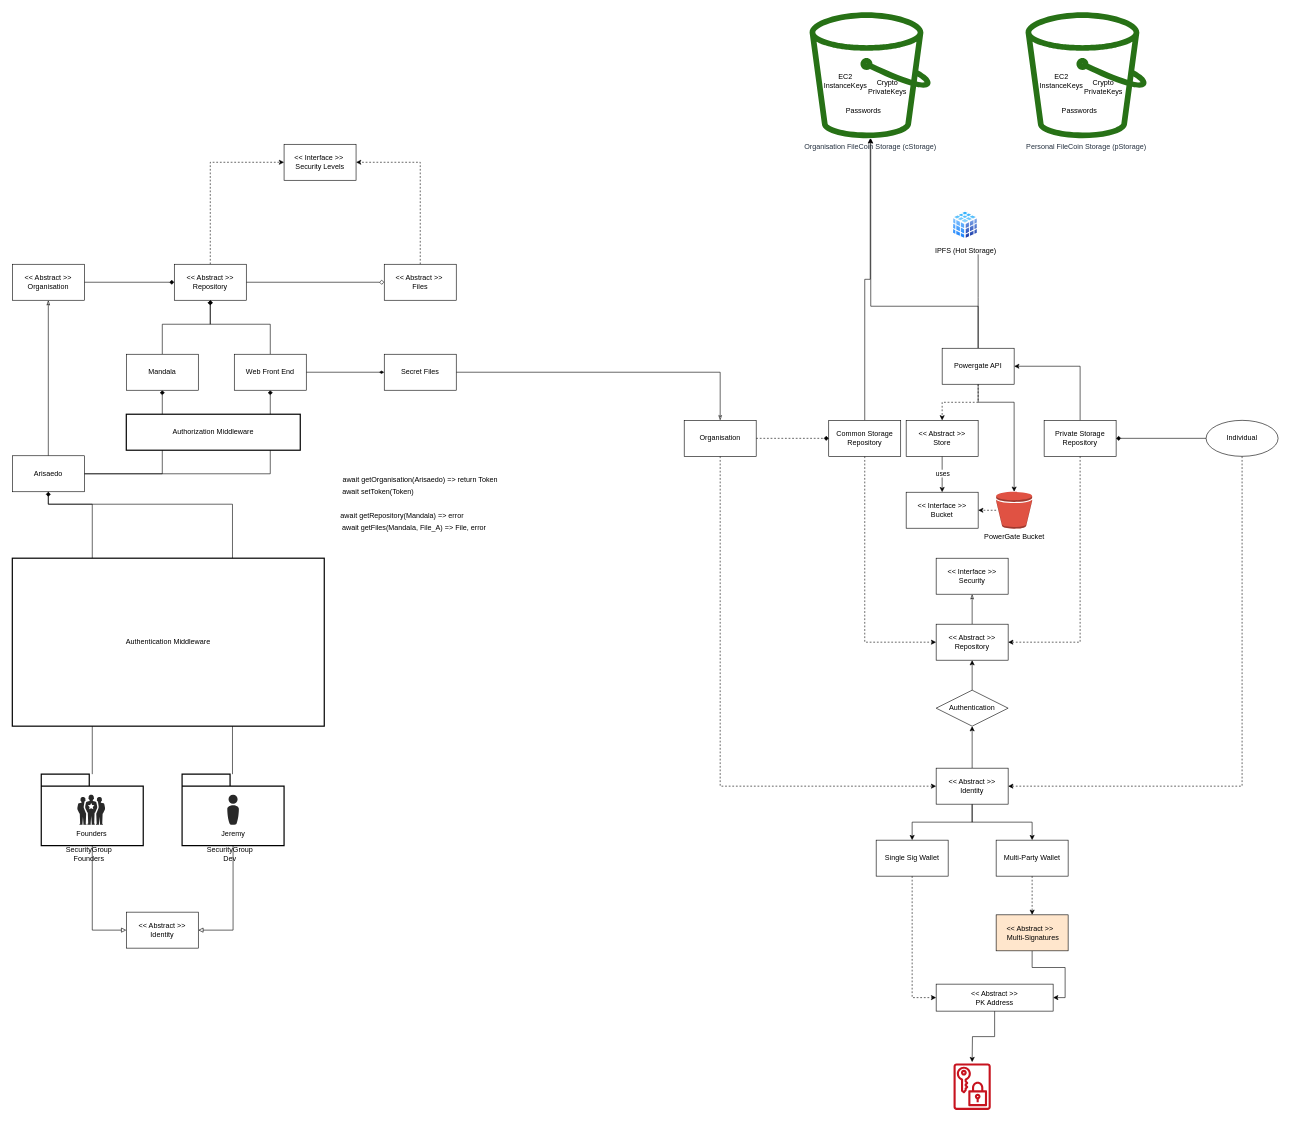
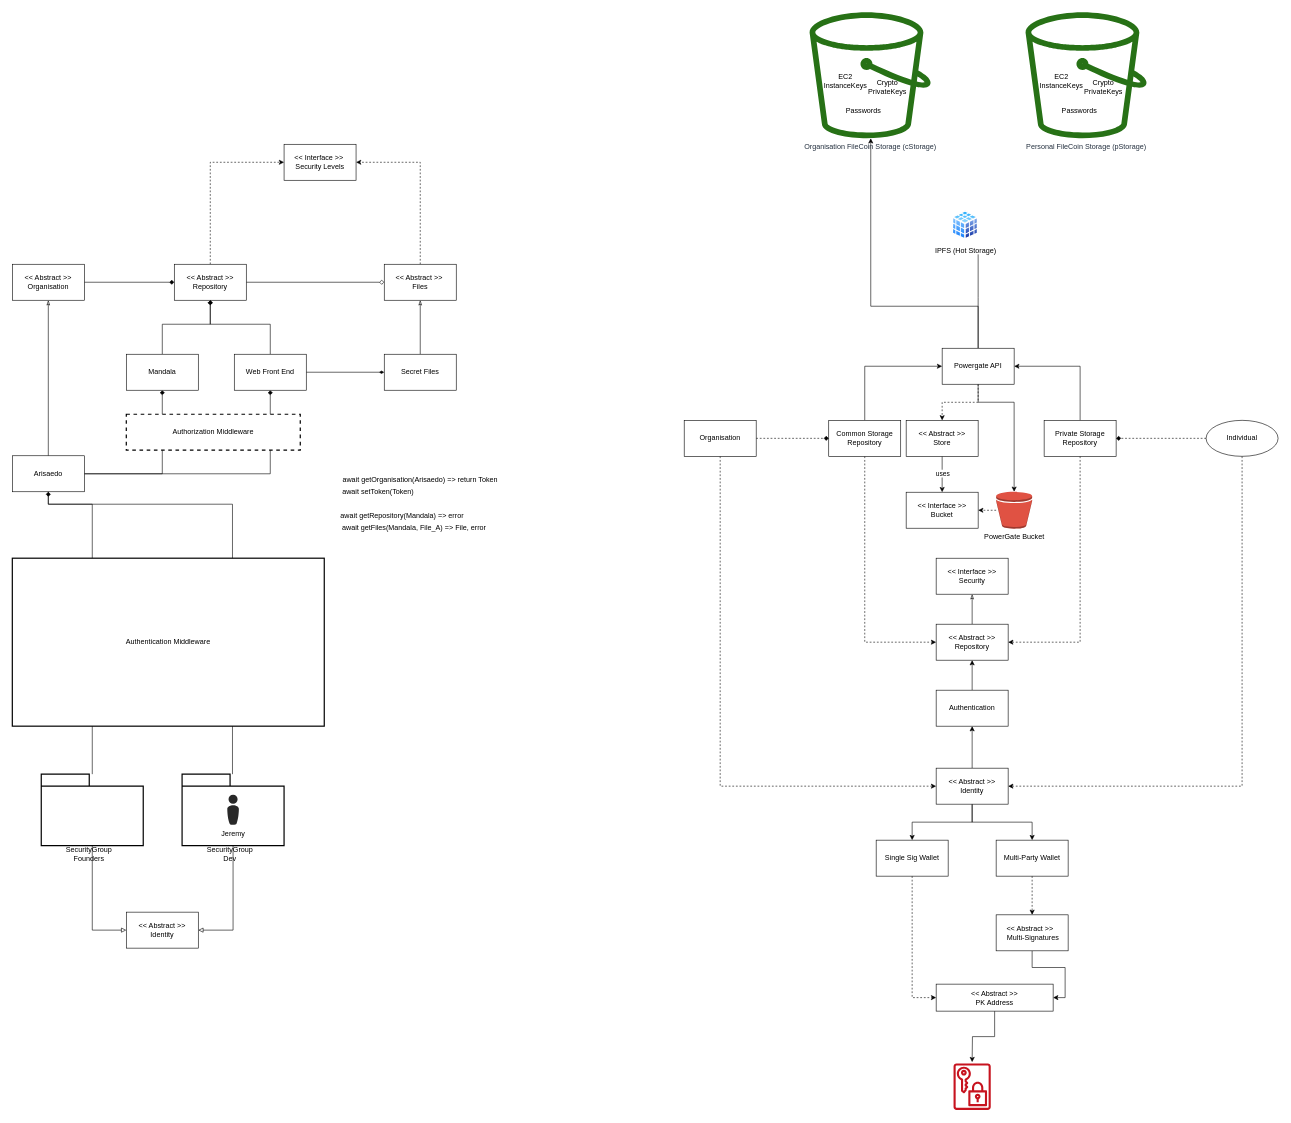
- <mxCell id="10" style="edgeStyle=orthogonalEdgeStyle;rounded=0;orthogonalLoop=1;jettySize=auto;html=1;endArrow=classic;endFill=1;exitX=0.5;exitY=0;exitDx=0;exitDy=0;" parent="1" source="12" target="82" edge="1"><mxGeometry relative="1" as="geometry" /></mxCell>
+ <mxCell id="10" style="edgeStyle=orthogonalEdgeStyle;rounded=0;orthogonalLoop=1;jettySize=auto;html=1;entryX=0;entryY=0.5;entryDx=0;entryDy=0;endArrow=classic;endFill=1;exitX=0.5;exitY=0;exitDx=0;exitDy=0;" parent="1" source="12" target="42" edge="1"><mxGeometry relative="1" as="geometry" /></mxCell>
- <mxCell id="71" style="edgeStyle=orthogonalEdgeStyle;rounded=0;orthogonalLoop=1;jettySize=auto;html=1;endArrow=classicThin;endFill=0;" edge="1" parent="1" source="72" target="18"><mxGeometry relative="1" as="geometry" /></mxCell>
+ <mxCell id="71" style="edgeStyle=orthogonalEdgeStyle;rounded=0;orthogonalLoop=1;jettySize=auto;html=1;entryX=0.5;entryY=1;entryDx=0;entryDy=0;endArrow=classicThin;endFill=0;" edge="1" parent="1" source="72" target="70"><mxGeometry relative="1" as="geometry" /></mxCell>
- <mxCell id="80" value="Authorization Middleware" style="rounded=0;whiteSpace=wrap;html=1;strokeWidth=2;" vertex="1" parent="1"><mxGeometry x="210" y="690" width="290" height="60" as="geometry" /></mxCell>
+ <mxCell id="80" value="Authorization Middleware" style="rounded=0;whiteSpace=wrap;html=1;strokeWidth=2;dashed=1;" vertex="1" parent="1"><mxGeometry x="210" y="690" width="290" height="60" as="geometry" /></mxCell>
- <mxCell id="20" style="edgeStyle=orthogonalEdgeStyle;rounded=0;orthogonalLoop=1;jettySize=auto;html=1;entryX=1;entryY=0.5;entryDx=0;entryDy=0;endArrow=diamond;endFill=1;" parent="1" source="21" target="15" edge="1"><mxGeometry relative="1" as="geometry" /></mxCell>
+ <mxCell id="20" style="edgeStyle=orthogonalEdgeStyle;rounded=0;orthogonalLoop=1;jettySize=auto;html=1;entryX=1;entryY=0.5;entryDx=0;entryDy=0;endArrow=diamond;endFill=1;dashed=1;" parent="1" source="21" target="15" edge="1"><mxGeometry relative="1" as="geometry" /></mxCell>
- <mxCell id="36" value="Authentication" style="rhombus;whiteSpace=wrap;html=1;" parent="1" vertex="1"><mxGeometry x="1560" y="1150" width="120" height="60" as="geometry" /></mxCell>
+ <mxCell id="36" value="Authentication" style="rounded=0;whiteSpace=wrap;html=1;" parent="1" vertex="1"><mxGeometry x="1560" y="1150" width="120" height="60" as="geometry" /></mxCell>
- <mxCell id="66" value="Founders" style="verticalLabelPosition=bottom;html=1;fillColor=#282828;strokeColor=none;verticalAlign=top;pointerEvents=1;align=center;shape=mxgraph.cisco_safe.people_places_things_icons.icon1;" vertex="1" parent="1"><mxGeometry x="128.25" y="1324.5" width="46.5" height="50" as="geometry" /></mxCell>
- <mxCell id="33" value="&amp;lt;&amp;lt; Abstract &amp;gt;&amp;gt; &amp;nbsp; &amp;nbsp;Multi-Signatures" style="rounded=0;whiteSpace=wrap;html=1;fillColor=#ffe6cc;" parent="1" vertex="1"><mxGeometry x="1660" y="1524.5" width="120" height="60" as="geometry" /></mxCell>
+ <mxCell id="33" value="&amp;lt;&amp;lt; Abstract &amp;gt;&amp;gt; &amp;nbsp; &amp;nbsp;Multi-Signatures" style="rounded=0;whiteSpace=wrap;html=1;" parent="1" vertex="1"><mxGeometry x="1660" y="1524.5" width="120" height="60" as="geometry" /></mxCell>
